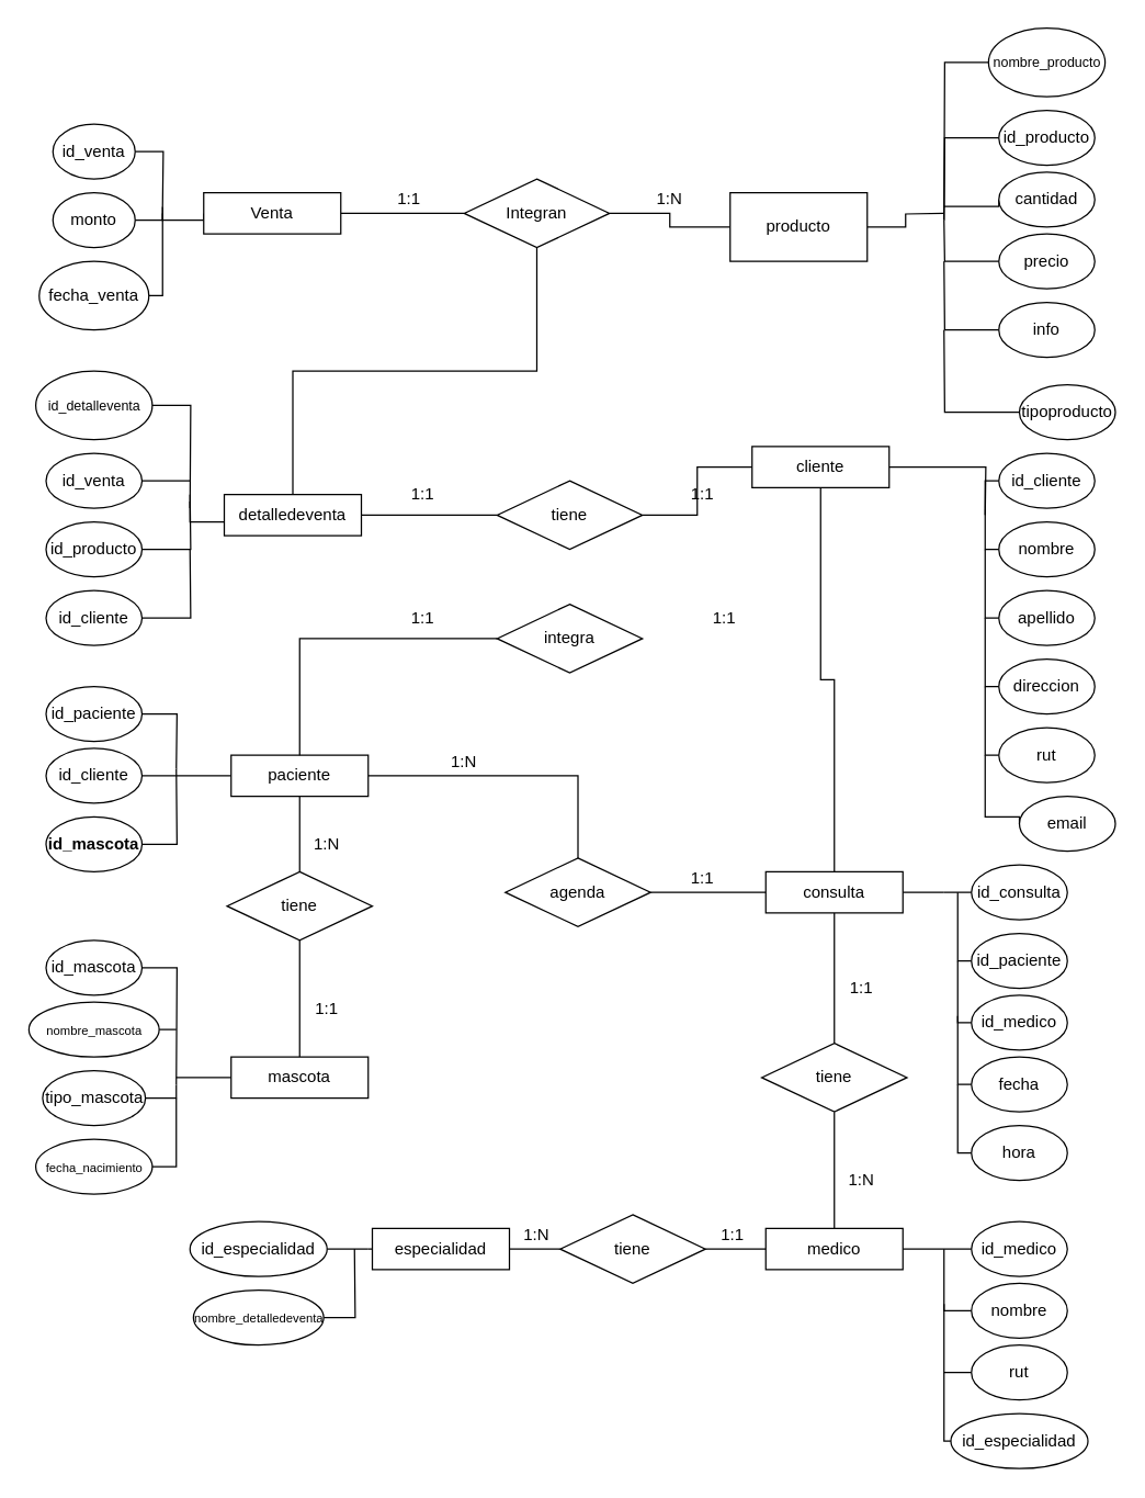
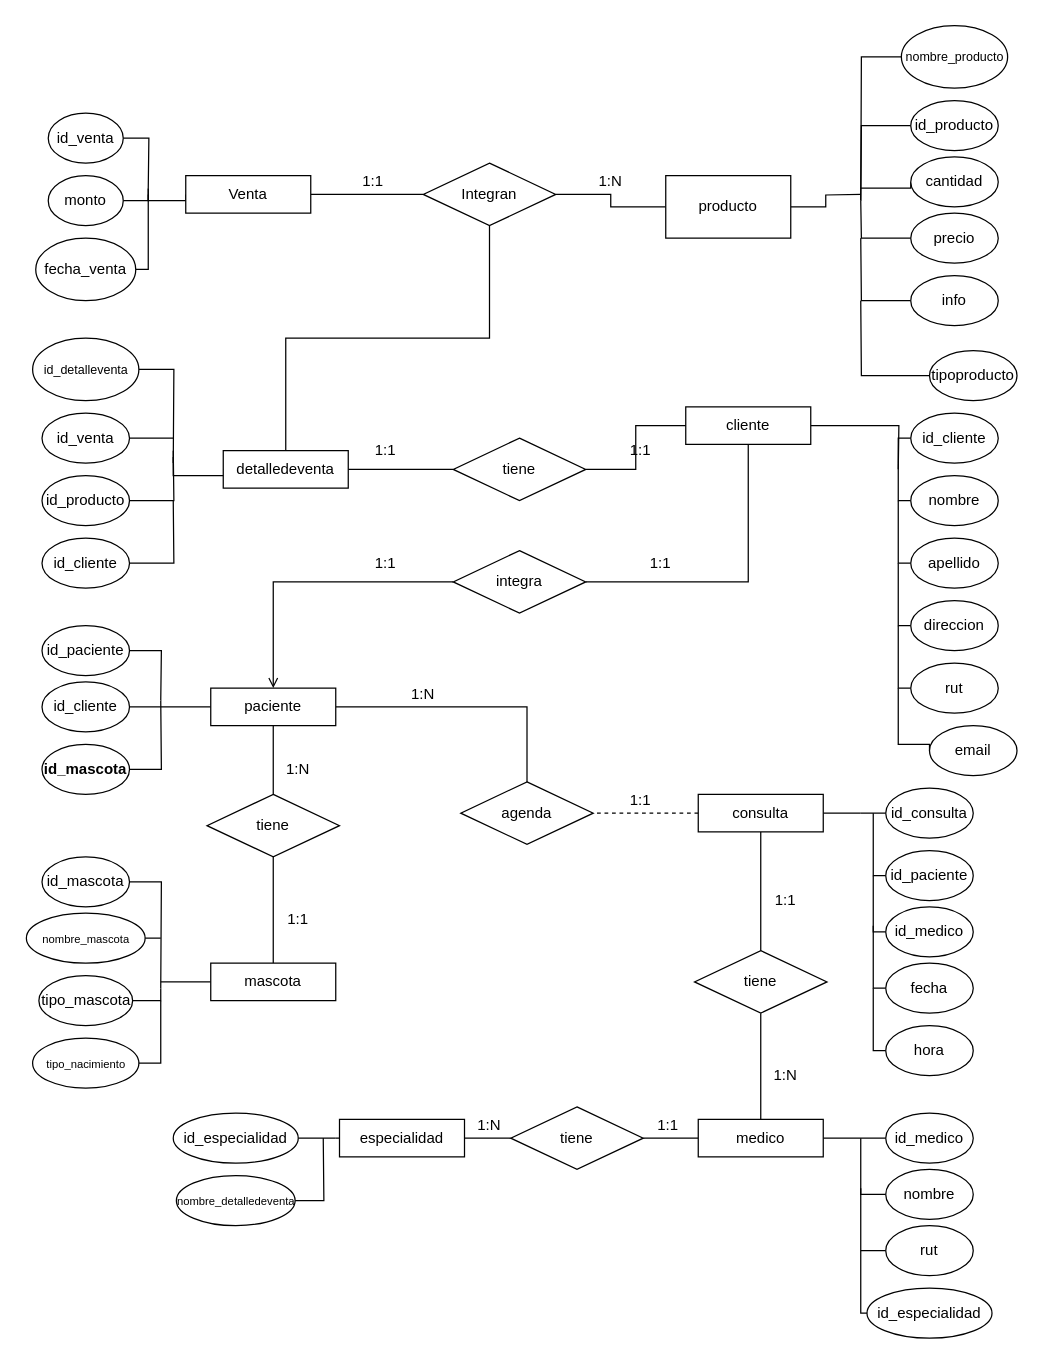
- <mxCell id="7" value="detalledeventa" style="rounded=0;whiteSpace=wrap;html=1;" vertex="1" parent="1"><mxGeometry x="163" y="360" width="100" height="30" as="geometry" /></mxCell>
+ <mxCell id="7" value="detalledeventa" style="rounded=0;whiteSpace=wrap;html=1;" vertex="1" parent="1"><mxGeometry x="178" y="360" width="100" height="30" as="geometry" /></mxCell>
- <mxCell id="12" style="edgeStyle=orthogonalEdgeStyle;rounded=0;orthogonalLoop=1;jettySize=auto;html=1;exitX=0.5;exitY=1;exitDx=0;exitDy=0;endArrow=none;endFill=0;" edge="1" parent="1" source="13" target="21"><mxGeometry relative="1" as="geometry" /></mxCell>
+ <mxCell id="12" style="edgeStyle=orthogonalEdgeStyle;rounded=0;orthogonalLoop=1;jettySize=auto;html=1;exitX=0.5;exitY=1;exitDx=0;exitDy=0;entryX=1;entryY=0.5;entryDx=0;entryDy=0;endArrow=none;endFill=0;" edge="1" parent="1" source="13" target="85"><mxGeometry relative="1" as="geometry" /></mxCell>
- <mxCell id="84" style="edgeStyle=orthogonalEdgeStyle;rounded=0;orthogonalLoop=1;jettySize=auto;html=1;exitX=0;exitY=0.5;exitDx=0;exitDy=0;entryX=0.5;entryY=0;entryDx=0;entryDy=0;endArrow=none;endFill=0;" edge="1" parent="1" source="85" target="17"><mxGeometry relative="1" as="geometry" /></mxCell>
+ <mxCell id="84" style="edgeStyle=orthogonalEdgeStyle;rounded=0;orthogonalLoop=1;jettySize=auto;html=1;exitX=0;exitY=0.5;exitDx=0;exitDy=0;entryX=0.5;entryY=0;entryDx=0;entryDy=0;endArrow=open;endFill=0;" edge="1" parent="1" source="85" target="17"><mxGeometry relative="1" as="geometry" /></mxCell>
- <mxCell id="19" style="edgeStyle=orthogonalEdgeStyle;rounded=0;orthogonalLoop=1;jettySize=auto;html=1;exitX=0;exitY=0.5;exitDx=0;exitDy=0;entryX=1;entryY=0.5;entryDx=0;entryDy=0;endArrow=none;endFill=0;" edge="1" parent="1" source="21" target="109"><mxGeometry relative="1" as="geometry" /></mxCell>
+ <mxCell id="19" style="edgeStyle=orthogonalEdgeStyle;rounded=0;orthogonalLoop=1;jettySize=auto;html=1;exitX=0;exitY=0.5;exitDx=0;exitDy=0;entryX=1;entryY=0.5;entryDx=0;entryDy=0;endArrow=none;endFill=0;dashed=1;" edge="1" parent="1" source="21" target="109"><mxGeometry relative="1" as="geometry" /></mxCell>
- <mxCell id="94" value="&lt;font style=&quot;font-size: 9px&quot;&gt;fecha_nacimiento&lt;/font&gt;" style="ellipse;whiteSpace=wrap;html=1;" vertex="1" parent="1"><mxGeometry x="25.5" y="830" width="85" height="40" as="geometry" /></mxCell>
+ <mxCell id="94" value="&lt;font style=&quot;font-size: 9px&quot;&gt;tipo_nacimiento&lt;/font&gt;" style="ellipse;whiteSpace=wrap;html=1;" vertex="1" parent="1"><mxGeometry x="25.5" y="830" width="85" height="40" as="geometry" /></mxCell>
